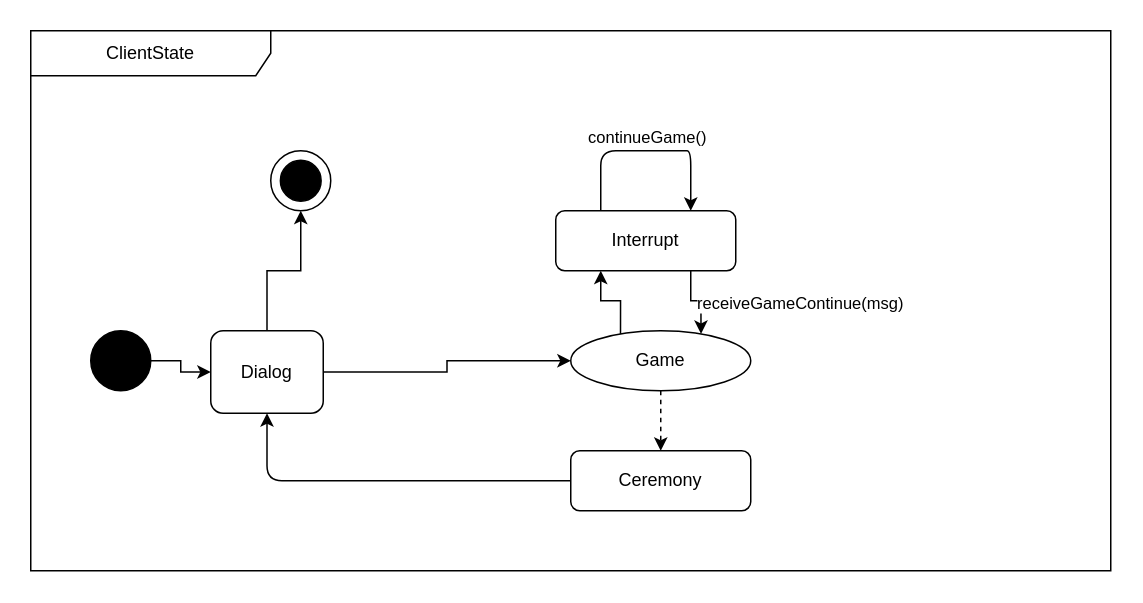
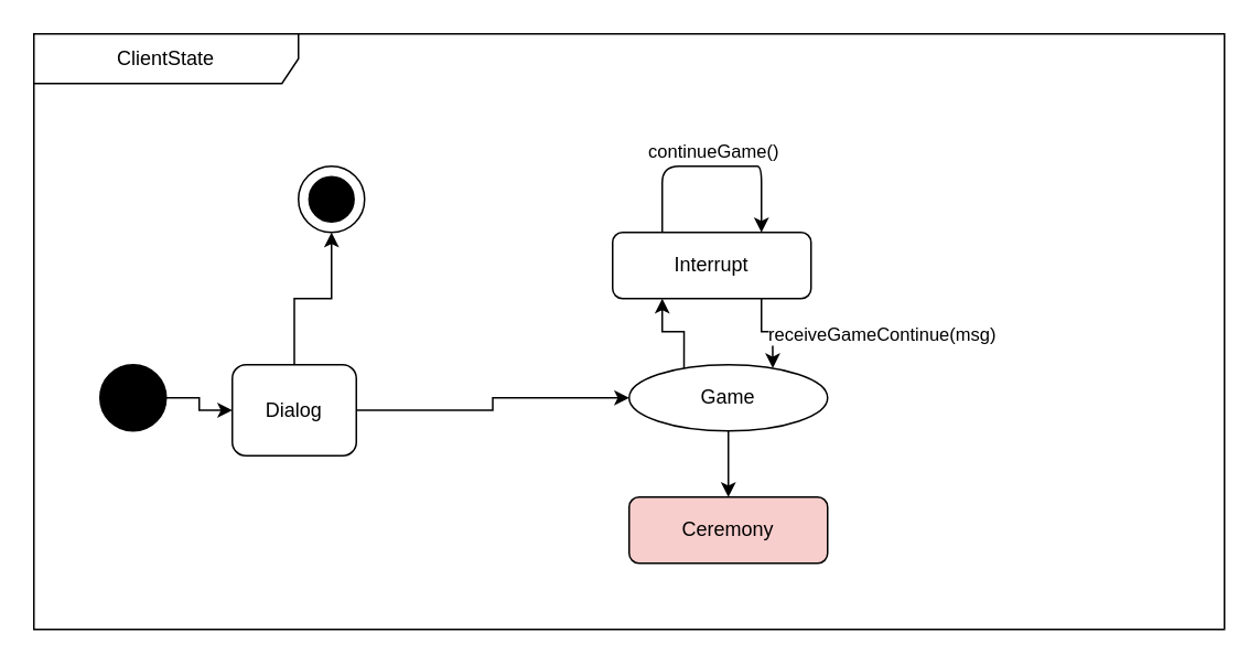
- <mxCell id="14" style="edgeStyle=orthogonalEdgeStyle;rounded=0;orthogonalLoop=1;jettySize=auto;html=1;entryX=0.5;entryY=0;entryDx=0;entryDy=0;exitX=0.5;exitY=1;exitDx=0;exitDy=0;dashed=1;" parent="2" source="12" target="13" edge="1"><mxGeometry relative="1" as="geometry" /></mxCell>
+ <mxCell id="14" style="edgeStyle=orthogonalEdgeStyle;rounded=0;orthogonalLoop=1;jettySize=auto;html=1;entryX=0.5;entryY=0;entryDx=0;entryDy=0;exitX=0.5;exitY=1;exitDx=0;exitDy=0;" parent="2" source="12" target="13" edge="1"><mxGeometry relative="1" as="geometry" /></mxCell>
- <mxCell id="6" style="edgeStyle=orthogonalEdgeStyle;rounded=1;orthogonalLoop=1;jettySize=auto;html=1;exitX=0;exitY=0.5;exitDx=0;exitDy=0;entryX=0.5;entryY=1;entryDx=0;entryDy=0;curved=0;" parent="2" source="13" target="10" edge="1"><mxGeometry relative="1" as="geometry"><mxPoint x="180" y="250" as="targetPoint" /></mxGeometry></mxCell>
- <mxCell id="13" value="Ceremony" style="rounded=1;whiteSpace=wrap;html=1;" parent="2" vertex="1"><mxGeometry x="360" y="280" width="120" height="40" as="geometry" /></mxCell>
+ <mxCell id="13" value="Ceremony" style="rounded=1;whiteSpace=wrap;html=1;fillColor=#f8cecc;" parent="2" vertex="1"><mxGeometry x="360" y="280" width="120" height="40" as="geometry" /></mxCell>
